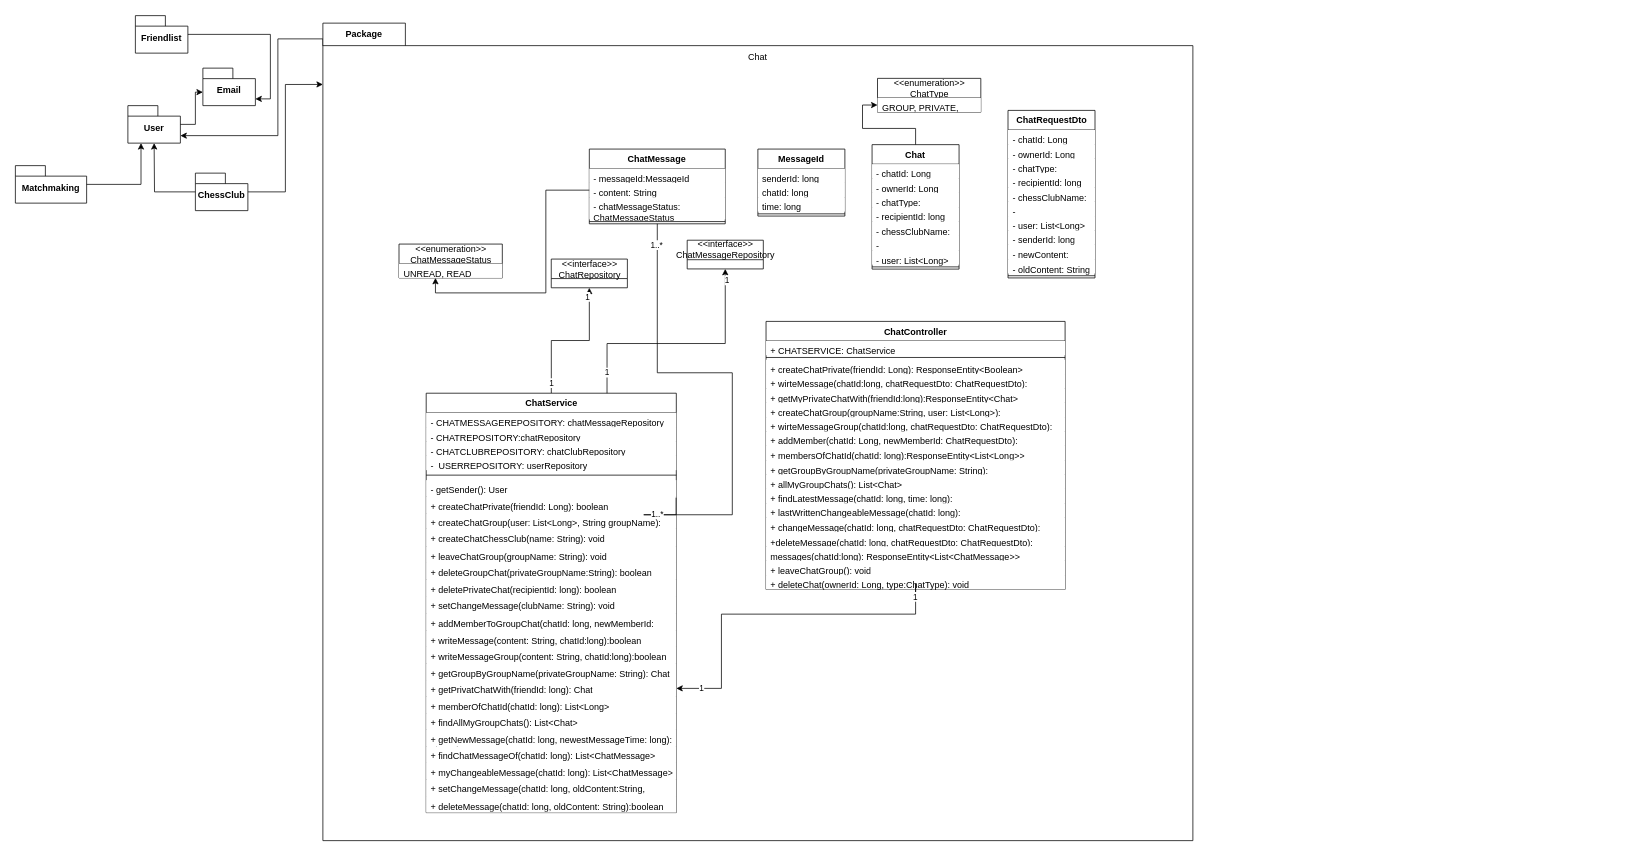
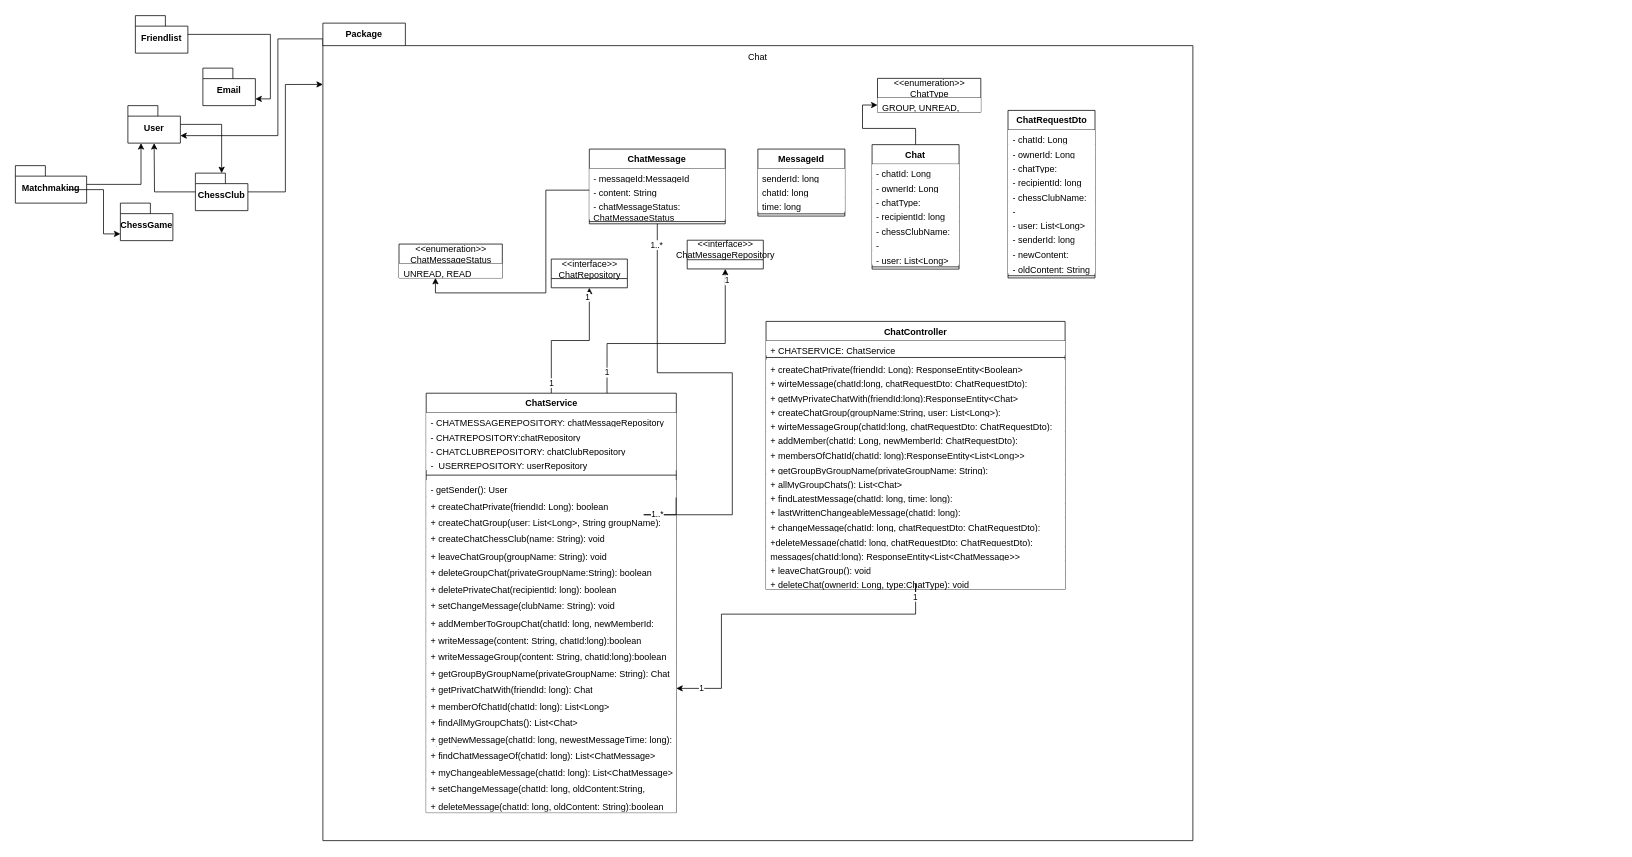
- <mxCell id="8" style="edgeStyle=orthogonalEdgeStyle;rounded=0;orthogonalLoop=1;jettySize=auto;html=1;entryX=0;entryY=0;entryDx=0;entryDy=32;entryPerimeter=0;strokeColor=#000000;" parent="1" source="5" target="2" edge="1"><mxGeometry relative="1" as="geometry" /></mxCell>
+ <mxCell id="8" style="edgeStyle=orthogonalEdgeStyle;rounded=0;orthogonalLoop=1;jettySize=auto;html=1;strokeColor=#000000;" parent="1" source="5" target="7" edge="1"><mxGeometry relative="1" as="geometry" /></mxCell>
- <mxCell id="88" value="GROUP, PRIVATE, CLUB" style="text;strokeColor=none;fillColor=#FFFFFF;align=left;verticalAlign=top;spacingLeft=4;spacingRight=4;overflow=hidden;rotatable=0;points=[[0,0.5],[1,0.5]];portConstraint=eastwest;whiteSpace=wrap;html=1;" parent="87" vertex="1"><mxGeometry y="26" width="137.75" height="19.149" as="geometry" /></mxCell>
+ <mxCell id="88" value="GROUP, UNREAD, CLUB" style="text;strokeColor=none;fillColor=#FFFFFF;align=left;verticalAlign=top;spacingLeft=4;spacingRight=4;overflow=hidden;rotatable=0;points=[[0,0.5],[1,0.5]];portConstraint=eastwest;whiteSpace=wrap;html=1;" parent="87" vertex="1"><mxGeometry y="26" width="137.75" height="19.149" as="geometry" /></mxCell>
+ <mxCell id="10" style="edgeStyle=orthogonalEdgeStyle;rounded=0;orthogonalLoop=1;jettySize=auto;html=1;exitX=0;exitY=0;exitDx=70;exitDy=32;exitPerimeter=0;entryX=0;entryY=0;entryDx=0;entryDy=41;entryPerimeter=0;" parent="1" source="4" target="6" edge="1"><mxGeometry relative="1" as="geometry" /></mxCell>
+ <mxCell id="6" value="ChessGame" style="shape=folder;fontStyle=1;spacingTop=10;tabWidth=40;tabHeight=14;tabPosition=left;html=1;whiteSpace=wrap;" parent="1" vertex="1"><mxGeometry x="160" y="270" width="70" height="50" as="geometry" /></mxCell>
